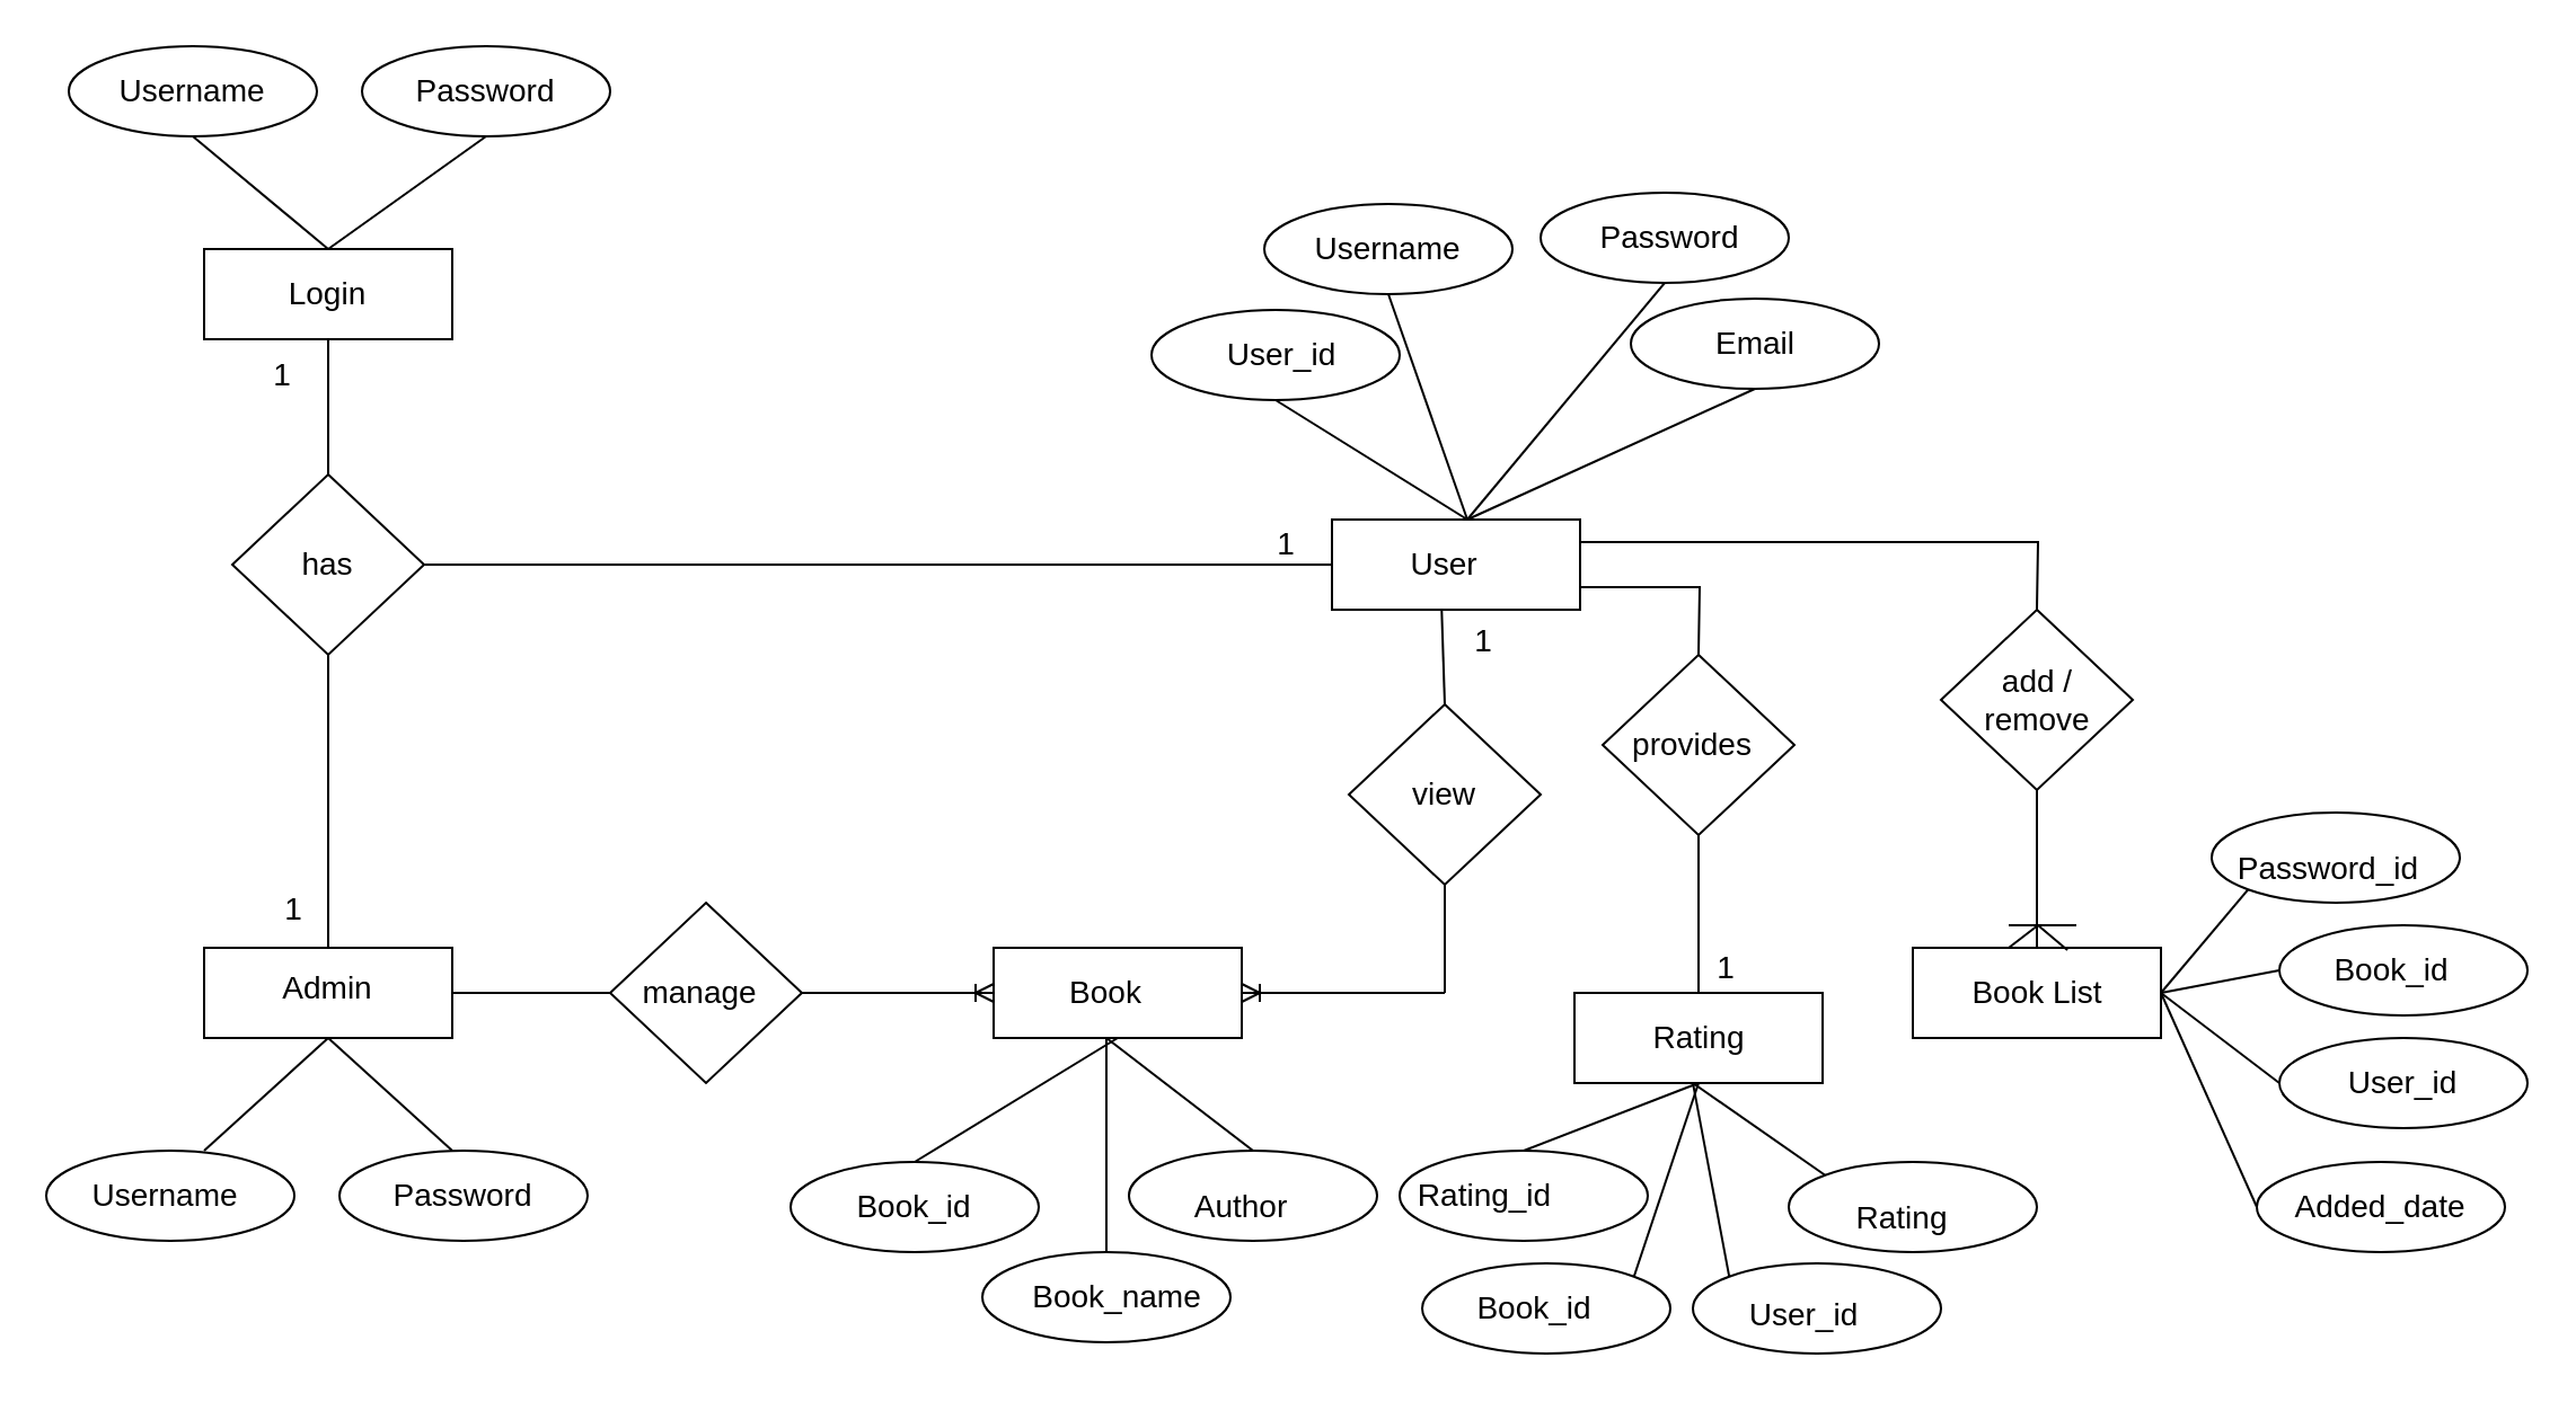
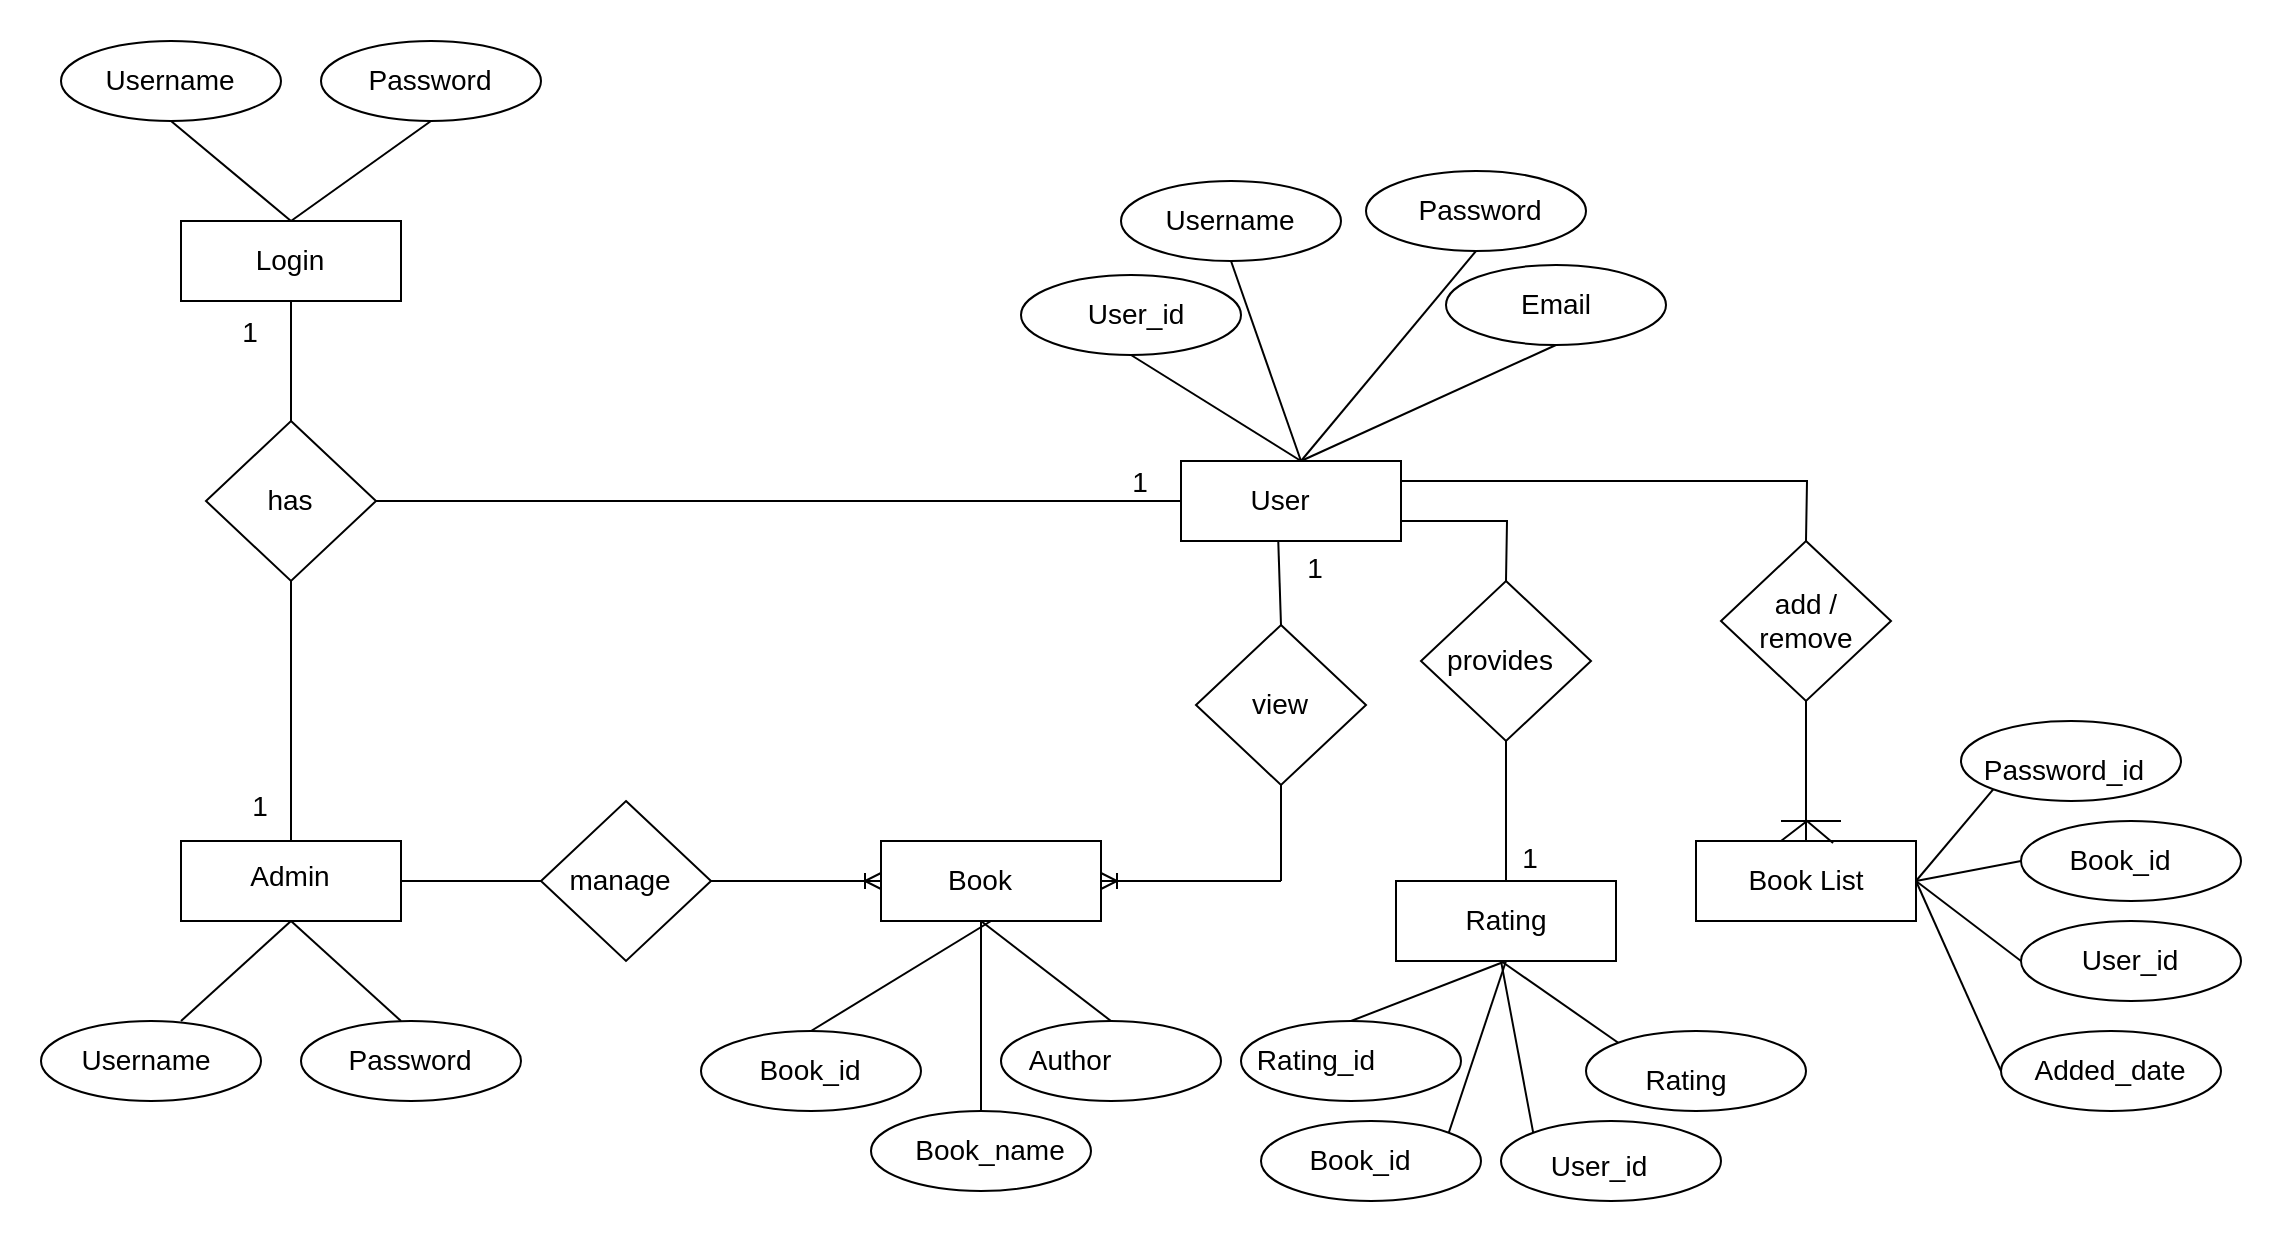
- <mxCell id="70" value="&lt;font style=&quot;font-size: 14px;&quot;&gt;Author&lt;/font&gt;" style="text;html=1;strokeColor=none;fillColor=none;align=center;verticalAlign=middle;whiteSpace=wrap;rounded=0;" vertex="1" parent="1"><mxGeometry x="520" y="520" width="60" height="30" as="geometry" /></mxCell>
+ <mxCell id="70" value="&lt;font style=&quot;font-size: 14px;&quot;&gt;Author&lt;/font&gt;" style="text;html=1;strokeColor=none;fillColor=none;align=center;verticalAlign=middle;whiteSpace=wrap;rounded=0;" vertex="1" parent="1"><mxGeometry x="505" y="515" width="60" height="30" as="geometry" /></mxCell>
